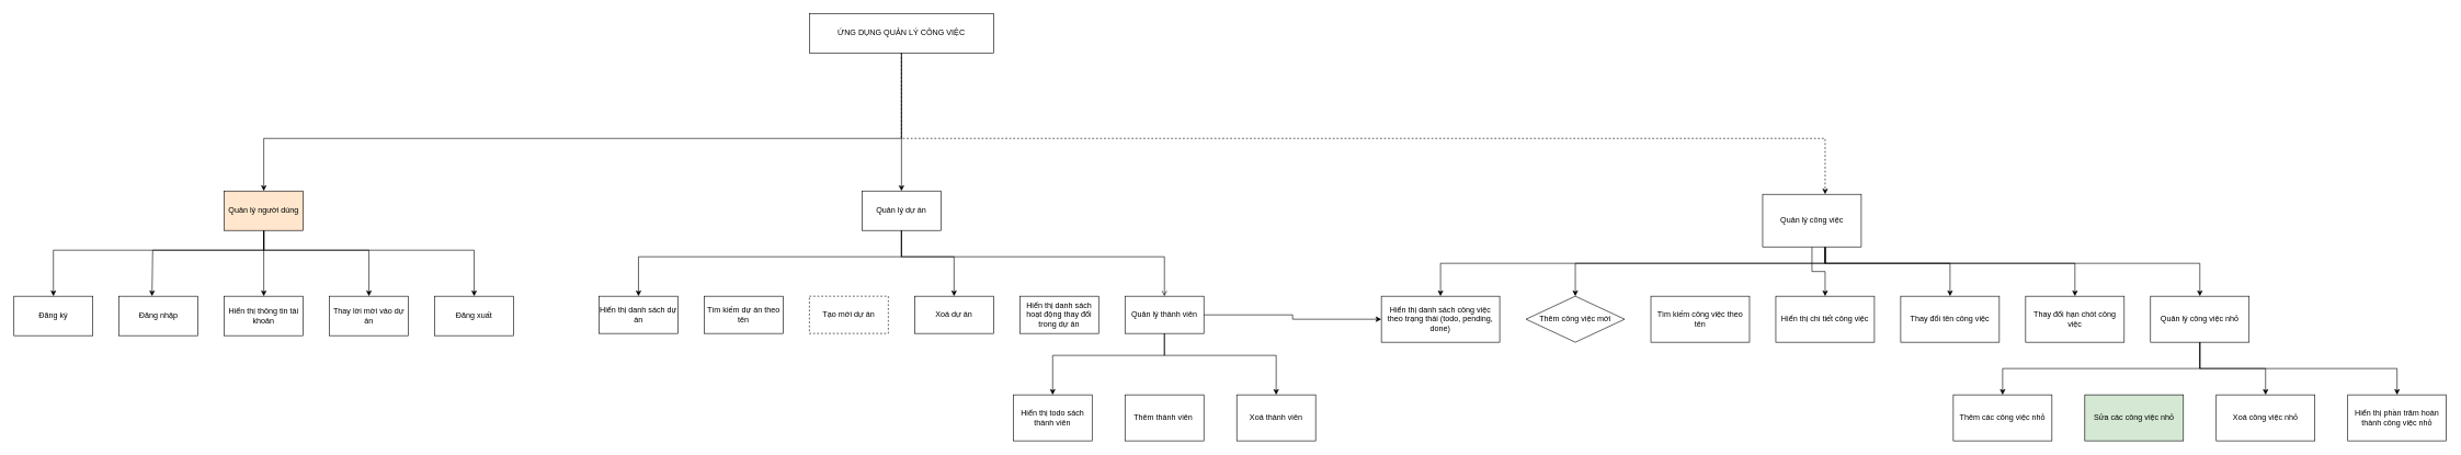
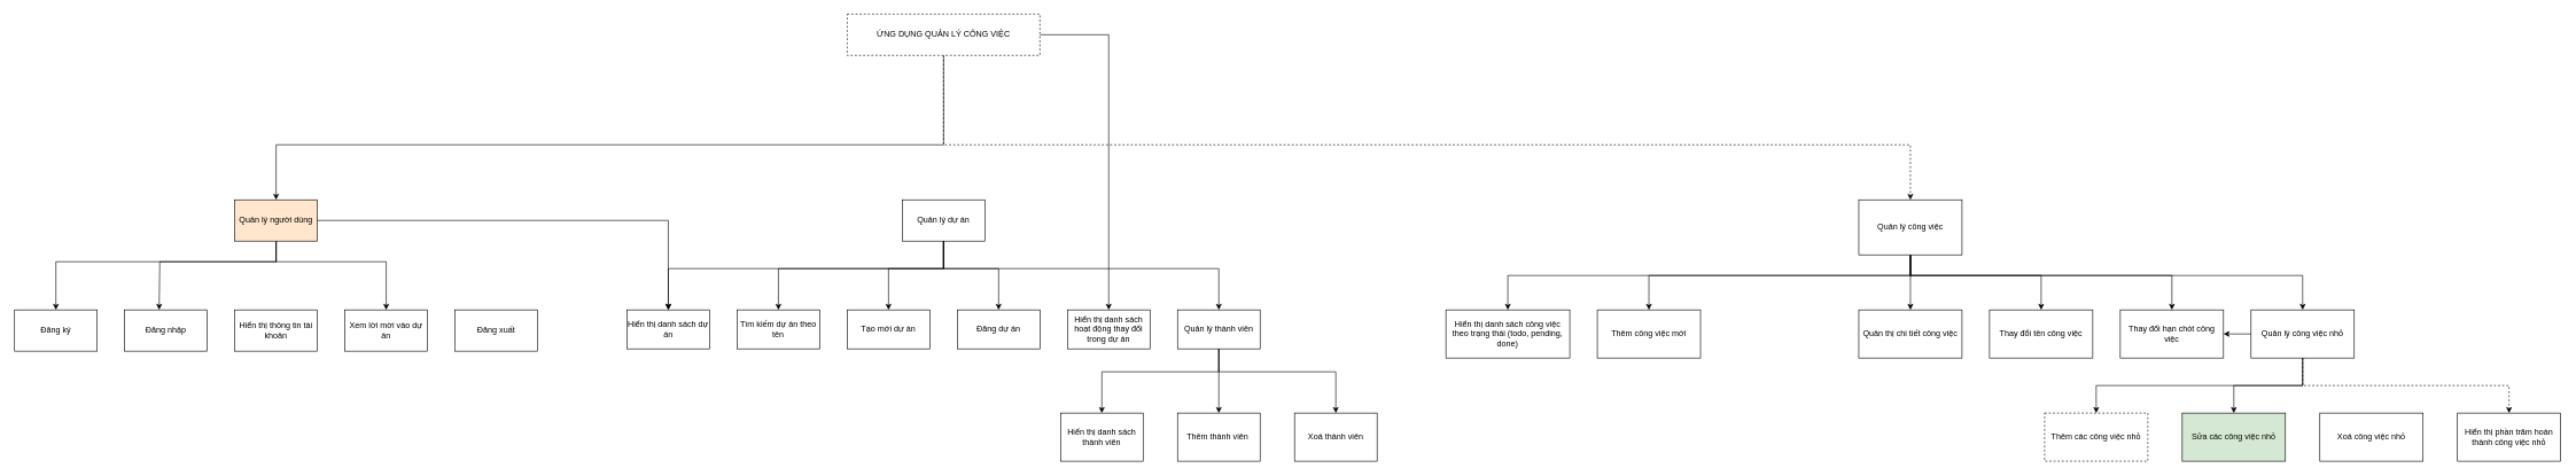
- <mxCell id="5" value="ỨNG DỤNG QUẢN LÝ CÔNG VIỆC" style="rounded=0;whiteSpace=wrap;html=1;" parent="1" vertex="1"><mxGeometry x="1230" y="20" width="280" height="60" as="geometry" /></mxCell>
+ <mxCell id="5" value="ỨNG DỤNG QUẢN LÝ CÔNG VIỆC" style="rounded=0;whiteSpace=wrap;html=1;dashed=1;" parent="1" vertex="1"><mxGeometry x="1230" y="20" width="280" height="60" as="geometry" /></mxCell>
- <mxCell id="3" style="edgeStyle=orthogonalEdgeStyle;rounded=0;orthogonalLoop=1;jettySize=auto;html=1;entryX=0.5;entryY=0;entryDx=0;entryDy=0;" parent="1" source="5" target="47" edge="1"><mxGeometry relative="1" as="geometry" /></mxCell>
+ <mxCell id="3" style="edgeStyle=orthogonalEdgeStyle;rounded=0;orthogonalLoop=1;jettySize=auto;html=1;" parent="1" source="5" target="58" edge="1"><mxGeometry relative="1" as="geometry" /></mxCell>
- <mxCell id="13" value="Quản lý công việc" style="rounded=0;whiteSpace=wrap;html=1;" parent="6" vertex="1"><mxGeometry x="580" y="5" width="150" height="80" as="geometry" /></mxCell>
+ <mxCell id="13" value="Quản lý công việc" style="rounded=0;whiteSpace=wrap;html=1;" parent="6" vertex="1"><mxGeometry x="600" width="150" height="80" as="geometry" /></mxCell>
- <mxCell id="38" style="edgeStyle=orthogonalEdgeStyle;rounded=0;orthogonalLoop=1;jettySize=auto;html=1;entryX=0.5;entryY=0;entryDx=0;entryDy=0;" parent="33" source="39" target="45" edge="1"><mxGeometry relative="1" as="geometry"><Array as="points"><mxPoint x="380" y="90" /><mxPoint x="700" y="90" /></Array></mxGeometry></mxCell>
- <mxCell id="36" style="edgeStyle=orthogonalEdgeStyle;rounded=0;orthogonalLoop=1;jettySize=auto;html=1;entryX=0.5;entryY=0;entryDx=0;entryDy=0;" parent="33" source="39" target="43" edge="1"><mxGeometry relative="1" as="geometry" /></mxCell>
+ <mxCell id="36" style="edgeStyle=orthogonalEdgeStyle;rounded=0;orthogonalLoop=1;jettySize=auto;html=1;" parent="33" source="39" target="53" edge="1"><mxGeometry relative="1" as="geometry" /></mxCell>
+ <mxCell id="60" style="edgeStyle=orthogonalEdgeStyle;rounded=0;orthogonalLoop=1;jettySize=auto;html=1;entryX=0.5;entryY=0;entryDx=0;entryDy=0;" parent="46" source="47" target="54" edge="1"><mxGeometry relative="1" as="geometry"><Array as="points"><mxPoint x="460" y="100" /><mxPoint x="220" y="100" /></Array></mxGeometry></mxCell>
+ <mxCell id="61" style="edgeStyle=orthogonalEdgeStyle;rounded=0;orthogonalLoop=1;jettySize=auto;html=1;entryX=0.5;entryY=0;entryDx=0;entryDy=0;" parent="46" source="47" target="55" edge="1"><mxGeometry relative="1" as="geometry"><Array as="points"><mxPoint x="460" y="100" /><mxPoint x="380" y="100" /></Array></mxGeometry></mxCell>
- <mxCell id="63" style="edgeStyle=orthogonalEdgeStyle;rounded=0;orthogonalLoop=1;jettySize=auto;html=1;entryX=0.5;entryY=0;entryDx=0;entryDy=0;endArrow=open;" parent="46" source="47" target="57" edge="1"><mxGeometry relative="1" as="geometry"><Array as="points"><mxPoint x="460" y="100" /><mxPoint x="860" y="100" /></Array></mxGeometry></mxCell>
+ <mxCell id="63" style="edgeStyle=orthogonalEdgeStyle;rounded=0;orthogonalLoop=1;jettySize=auto;html=1;entryX=0.5;entryY=0;entryDx=0;entryDy=0;" parent="46" source="47" target="57" edge="1"><mxGeometry relative="1" as="geometry"><Array as="points"><mxPoint x="460" y="100" /><mxPoint x="860" y="100" /></Array></mxGeometry></mxCell>
- <mxCell id="55" value="Tạo mới dự án" style="rounded=0;whiteSpace=wrap;html=1;dashed=1;" parent="52" vertex="1"><mxGeometry x="320" width="120" height="56.667" as="geometry" /></mxCell>
+ <mxCell id="55" value="Tạo mới dự án" style="rounded=0;whiteSpace=wrap;html=1;" parent="52" vertex="1"><mxGeometry x="320" width="120" height="56.667" as="geometry" /></mxCell>
- <mxCell id="56" value="Xoá dự án" style="rounded=0;whiteSpace=wrap;html=1;" parent="52" vertex="1"><mxGeometry x="480" width="120" height="56.667" as="geometry" /></mxCell>
+ <mxCell id="56" value="Đăng dự án" style="rounded=0;whiteSpace=wrap;html=1;" parent="52" vertex="1"><mxGeometry x="480" width="120" height="56.667" as="geometry" /></mxCell>
- <mxCell id="44" value="Thay lời mời vào dự án" style="rounded=0;whiteSpace=wrap;html=1;" parent="40" vertex="1"><mxGeometry x="480" width="120" height="60" as="geometry" /></mxCell>
+ <mxCell id="44" value="Xem lời mời vào dự án" style="rounded=0;whiteSpace=wrap;html=1;" parent="40" vertex="1"><mxGeometry x="480" width="120" height="60" as="geometry" /></mxCell>
- <mxCell id="65" style="edgeStyle=orthogonalEdgeStyle;rounded=0;orthogonalLoop=1;jettySize=auto;html=1;" parent="46" source="57" target="16" edge="1"><mxGeometry relative="1" as="geometry" /></mxCell>
+ <mxCell id="65" style="edgeStyle=orthogonalEdgeStyle;rounded=0;orthogonalLoop=1;jettySize=auto;html=1;entryX=0.5;entryY=0;entryDx=0;entryDy=0;" parent="46" source="57" target="49" edge="1"><mxGeometry relative="1" as="geometry" /></mxCell>
- <mxCell id="17" value="Thêm công việc mới" style="rhombus;whiteSpace=wrap;html=1;" parent="15" vertex="1"><mxGeometry x="220" width="150" height="70" as="geometry" /></mxCell>
+ <mxCell id="17" value="Thêm công việc mới" style="rounded=0;whiteSpace=wrap;html=1;" parent="15" vertex="1"><mxGeometry x="220" width="150" height="70" as="geometry" /></mxCell>
- <mxCell id="18" value="Tìm kiếm công việc theo tên" style="rounded=0;whiteSpace=wrap;html=1;" parent="15" vertex="1"><mxGeometry x="410" width="150" height="70" as="geometry" /></mxCell>
- <mxCell id="21" value="Hiển thị chi tiết công việc" style="rounded=0;whiteSpace=wrap;html=1;" parent="15" vertex="1"><mxGeometry x="600" width="150" height="70" as="geometry" /></mxCell>
+ <mxCell id="21" value="Quản thị chi tiết công việc" style="rounded=0;whiteSpace=wrap;html=1;" parent="15" vertex="1"><mxGeometry x="600" width="150" height="70" as="geometry" /></mxCell>
- <mxCell id="32" style="edgeStyle=orthogonalEdgeStyle;rounded=0;orthogonalLoop=1;jettySize=auto;html=1;entryX=0.5;entryY=0;entryDx=0;entryDy=0;" parent="14" source="22" target="28" edge="1"><mxGeometry relative="1" as="geometry"><Array as="points"><mxPoint x="1245" y="110" /><mxPoint x="1545" y="110" /></Array></mxGeometry></mxCell>
+ <mxCell id="32" style="edgeStyle=orthogonalEdgeStyle;rounded=0;orthogonalLoop=1;jettySize=auto;html=1;entryX=0.5;entryY=0;entryDx=0;entryDy=0;dashed=1;" parent="14" source="22" target="28" edge="1"><mxGeometry relative="1" as="geometry"><Array as="points"><mxPoint x="1245" y="110" /><mxPoint x="1545" y="110" /></Array></mxGeometry></mxCell>
+ <mxCell id="30" style="edgeStyle=orthogonalEdgeStyle;rounded=0;orthogonalLoop=1;jettySize=auto;html=1;entryX=0.5;entryY=0;entryDx=0;entryDy=0;" parent="14" source="22" target="26" edge="1"><mxGeometry relative="1" as="geometry" /></mxCell>
- <mxCell id="31" style="edgeStyle=orthogonalEdgeStyle;rounded=0;orthogonalLoop=1;jettySize=auto;html=1;entryX=0.5;entryY=0;entryDx=0;entryDy=0;" parent="14" source="22" target="27" edge="1"><mxGeometry relative="1" as="geometry" /></mxCell>
+ <mxCell id="31" style="edgeStyle=orthogonalEdgeStyle;rounded=0;orthogonalLoop=1;jettySize=auto;html=1;" parent="14" source="22" target="19" edge="1"><mxGeometry relative="1" as="geometry" /></mxCell>
- <mxCell id="50" value="Hiển thị todo sách thành viên" style="rounded=0;whiteSpace=wrap;html=1;" parent="48" vertex="1"><mxGeometry width="120" height="70" as="geometry" /></mxCell>
+ <mxCell id="50" value="Hiển thị danh sách thành viên" style="rounded=0;whiteSpace=wrap;html=1;" parent="48" vertex="1"><mxGeometry width="120" height="70" as="geometry" /></mxCell>
- <mxCell id="25" value="Thêm các công việc nhỏ" style="rounded=0;whiteSpace=wrap;html=1;" parent="24" vertex="1"><mxGeometry width="150" height="70" as="geometry" /></mxCell>
+ <mxCell id="25" value="Thêm các công việc nhỏ" style="rounded=0;whiteSpace=wrap;html=1;dashed=1;" parent="24" vertex="1"><mxGeometry width="150" height="70" as="geometry" /></mxCell>
